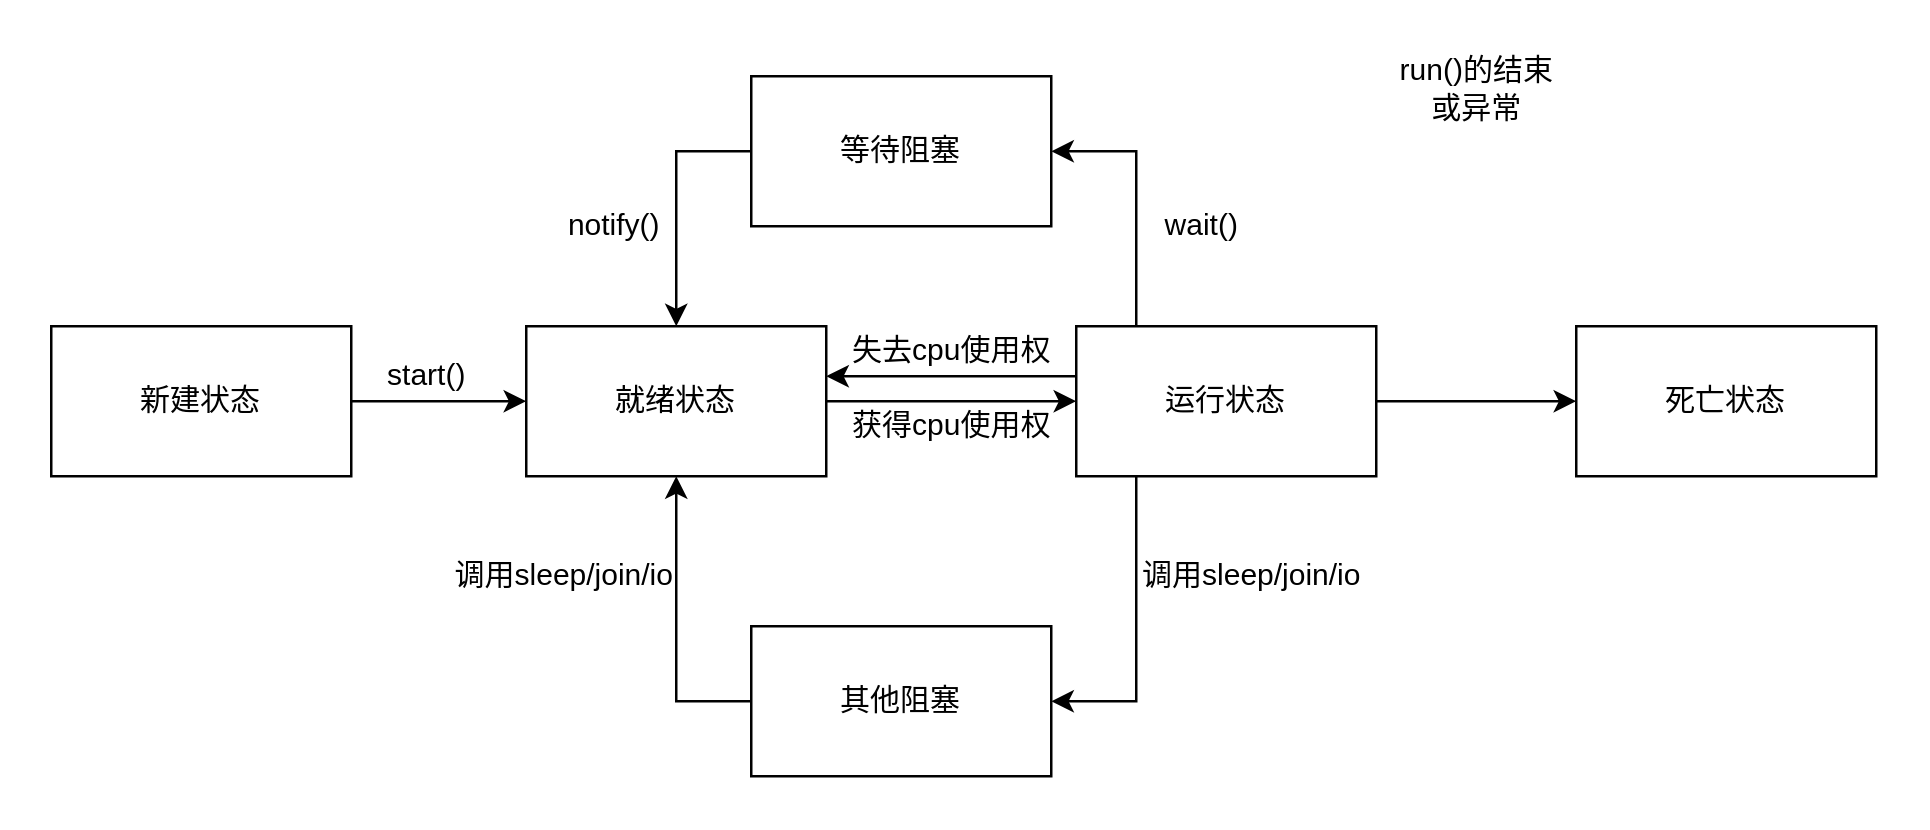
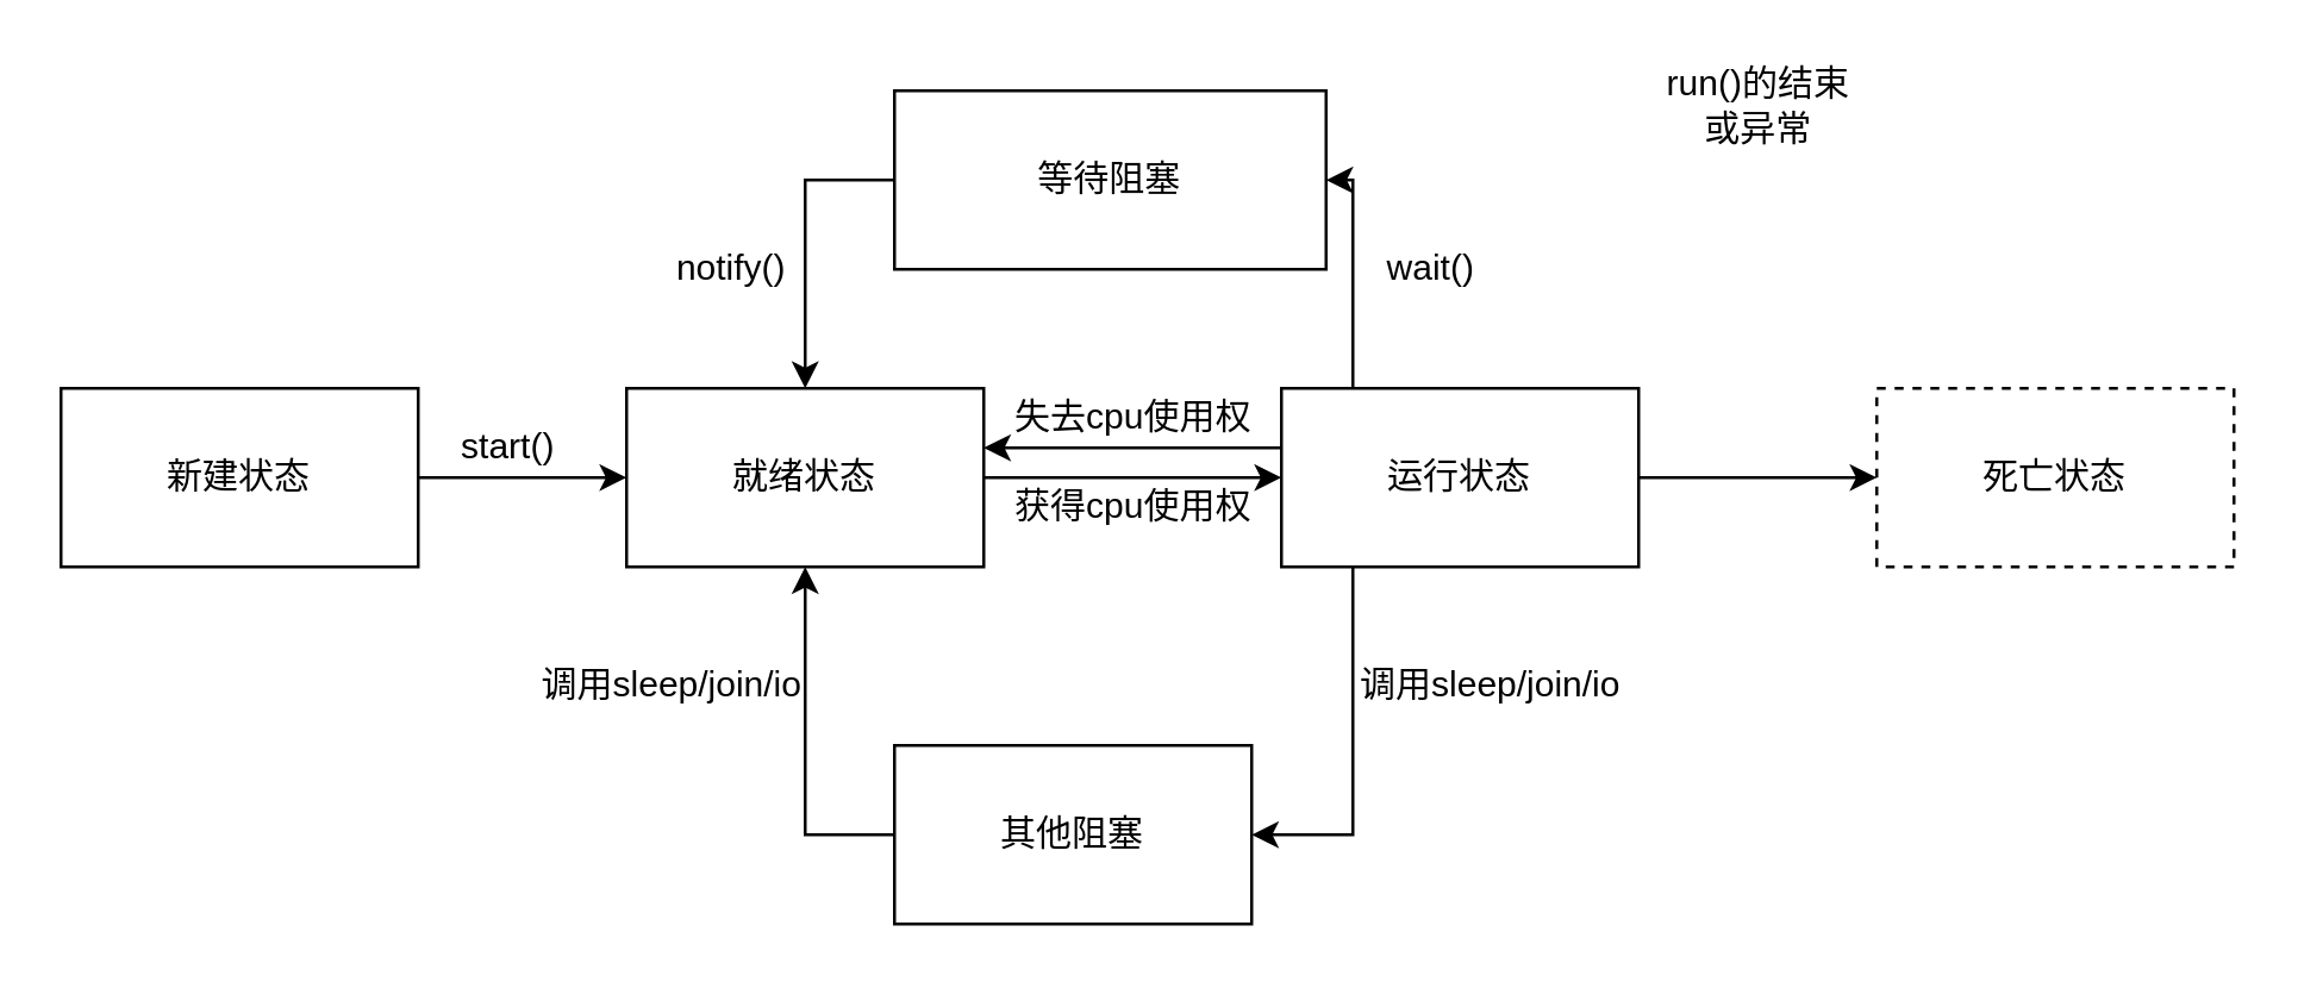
- <mxCell id="12" value="等待阻塞" style="rounded=0;whiteSpace=wrap;html=1;" vertex="1" parent="1"><mxGeometry x="300" y="30" width="120" height="60" as="geometry" /></mxCell>
+ <mxCell id="12" value="等待阻塞" style="rounded=0;whiteSpace=wrap;html=1;" vertex="1" parent="1"><mxGeometry x="300" y="30" width="145" height="60" as="geometry" /></mxCell>
- <mxCell id="10" value="死亡状态" style="rounded=0;whiteSpace=wrap;html=1;" vertex="1" parent="1"><mxGeometry x="630" y="130" width="120" height="60" as="geometry" /></mxCell>
+ <mxCell id="10" value="死亡状态" style="rounded=0;whiteSpace=wrap;html=1;dashed=1;" vertex="1" parent="1"><mxGeometry x="630" y="130" width="120" height="60" as="geometry" /></mxCell>
